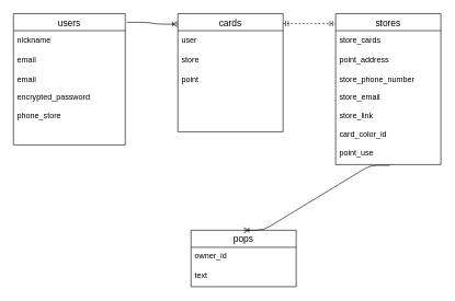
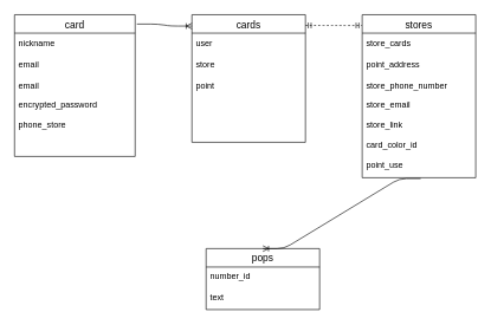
- <mxCell id="2" value="users" style="swimlane;fontStyle=0;childLayout=stackLayout;horizontal=1;startSize=26;horizontalStack=0;resizeParent=1;resizeParentMax=0;resizeLast=0;collapsible=1;marginBottom=0;align=center;fontSize=14;" vertex="1" parent="1"><mxGeometry x="20" y="20" width="170" height="200" as="geometry" /></mxCell>
+ <mxCell id="2" value="card" style="swimlane;fontStyle=0;childLayout=stackLayout;horizontal=1;startSize=26;horizontalStack=0;resizeParent=1;resizeParentMax=0;resizeLast=0;collapsible=1;marginBottom=0;align=center;fontSize=14;" vertex="1" parent="1"><mxGeometry x="20" y="20" width="170" height="200" as="geometry" /></mxCell>
- <mxCell id="15" value="owner_id" style="text;strokeColor=none;fillColor=none;spacingLeft=4;spacingRight=4;overflow=hidden;rotatable=0;points=[[0,0.5],[1,0.5]];portConstraint=eastwest;fontSize=12;" vertex="1" parent="14"><mxGeometry y="26" width="160" height="30" as="geometry" /></mxCell>
+ <mxCell id="15" value="number_id" style="text;strokeColor=none;fillColor=none;spacingLeft=4;spacingRight=4;overflow=hidden;rotatable=0;points=[[0,0.5],[1,0.5]];portConstraint=eastwest;fontSize=12;" vertex="1" parent="14"><mxGeometry y="26" width="160" height="30" as="geometry" /></mxCell>
